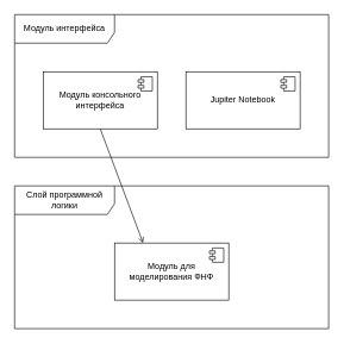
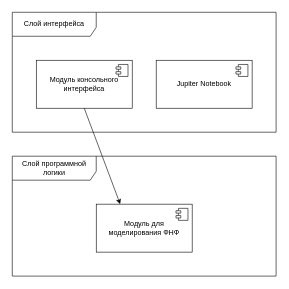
- <mxCell id="2" value="Модуль интерфейса" style="shape=umlFrame;whiteSpace=wrap;html=1;pointerEvents=0;width=140;height=40;" vertex="1" parent="1"><mxGeometry x="20" y="20" width="440" height="200" as="geometry" /></mxCell>
+ <mxCell id="2" value="Слой интерфейса" style="shape=umlFrame;whiteSpace=wrap;html=1;pointerEvents=0;width=140;height=40;" vertex="1" parent="1"><mxGeometry x="20" y="20" width="440" height="200" as="geometry" /></mxCell>
- <mxCell id="10" value="" style="endArrow=open;html=1;exitX=0.5;exitY=1;exitDx=0;exitDy=0;entryX=0.25;entryY=0;entryDx=0;entryDy=0;" edge="1" parent="1" source="3" target="8"><mxGeometry width="50" height="50" relative="1" as="geometry"><mxPoint x="220" y="340" as="sourcePoint" /><mxPoint x="270" y="290" as="targetPoint" /></mxGeometry></mxCell>
+ <mxCell id="10" value="" style="endArrow=classic;html=1;exitX=0.5;exitY=1;exitDx=0;exitDy=0;entryX=0.25;entryY=0;entryDx=0;entryDy=0;" edge="1" parent="1" source="3" target="8"><mxGeometry width="50" height="50" relative="1" as="geometry"><mxPoint x="220" y="340" as="sourcePoint" /><mxPoint x="270" y="290" as="targetPoint" /></mxGeometry></mxCell>
